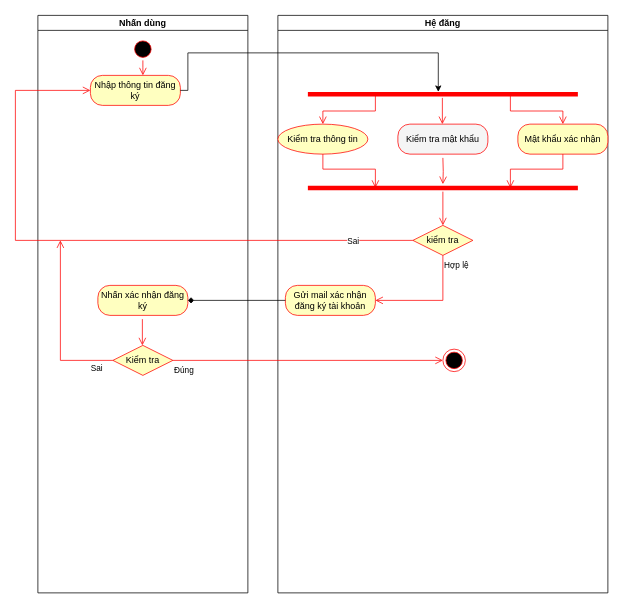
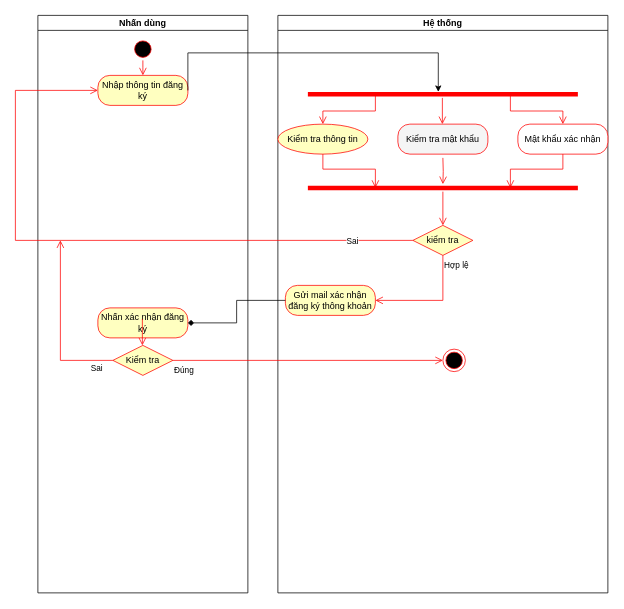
- <mxCell id="10" value="Hệ đăng" style="swimlane;startSize=20;whiteSpace=wrap;html=1;" parent="1" vertex="1"><mxGeometry x="370" y="20" width="440" height="770" as="geometry"><mxRectangle x="400" y="80" width="90" height="30" as="alternateBounds" /></mxGeometry></mxCell>
+ <mxCell id="10" value="Hệ thống" style="swimlane;startSize=20;whiteSpace=wrap;html=1;" parent="1" vertex="1"><mxGeometry x="370" y="20" width="440" height="770" as="geometry"><mxRectangle x="400" y="80" width="90" height="30" as="alternateBounds" /></mxGeometry></mxCell>
- <mxCell id="5" value="Nhập thông tin đăng ký" style="rounded=1;whiteSpace=wrap;html=1;arcSize=40;fontColor=#000000;fillColor=#ffffc0;strokeColor=#ff0000;" parent="2" vertex="1"><mxGeometry x="70" y="80" width="120" height="40" as="geometry" /></mxCell>
+ <mxCell id="5" value="Nhập thông tin đăng ký" style="rounded=1;whiteSpace=wrap;html=1;arcSize=40;fontColor=#000000;fillColor=#ffffc0;strokeColor=#ff0000;" parent="2" vertex="1"><mxGeometry x="80" y="80" width="120" height="40" as="geometry" /></mxCell>
- <mxCell id="15" value="Mật khẩu xác nhận" style="rounded=1;whiteSpace=wrap;html=1;arcSize=40;fontColor=#000000;fillColor=#ffffc0;strokeColor=#ff0000;" parent="10" vertex="1"><mxGeometry x="320" y="145" width="120" height="40" as="geometry" /></mxCell>
+ <mxCell id="15" value="Mật khẩu xác nhận" style="rounded=1;whiteSpace=wrap;html=1;arcSize=40;fontColor=#000000;fillColor=#ffffff;strokeColor=#ff0000;" parent="10" vertex="1"><mxGeometry x="320" y="145" width="120" height="40" as="geometry" /></mxCell>
- <mxCell id="6" value="Nhấn xác nhận đăng ký" style="rounded=1;whiteSpace=wrap;html=1;arcSize=40;fontColor=#000000;fillColor=#ffffc0;strokeColor=#ff0000;" parent="2" vertex="1"><mxGeometry x="80" y="360" width="120" height="40" as="geometry" /></mxCell>
+ <mxCell id="6" value="Nhấn xác nhận đăng ký" style="rounded=1;whiteSpace=wrap;html=1;arcSize=40;fontColor=#000000;fillColor=#ffffc0;strokeColor=#ff0000;" parent="2" vertex="1"><mxGeometry x="80" y="390" width="120" height="40" as="geometry" /></mxCell>
- <mxCell id="21" value="Gửi mail xác nhận đăng ký tài khoản" style="rounded=1;whiteSpace=wrap;html=1;arcSize=40;fontColor=#000000;fillColor=#ffffc0;strokeColor=#ff0000;" parent="10" vertex="1"><mxGeometry x="10" y="360" width="120" height="40" as="geometry" /></mxCell>
+ <mxCell id="21" value="Gửi mail xác nhận đăng ký thông khoản" style="rounded=1;whiteSpace=wrap;html=1;arcSize=40;fontColor=#000000;fillColor=#ffffc0;strokeColor=#ff0000;" parent="10" vertex="1"><mxGeometry x="10" y="360" width="120" height="40" as="geometry" /></mxCell>
